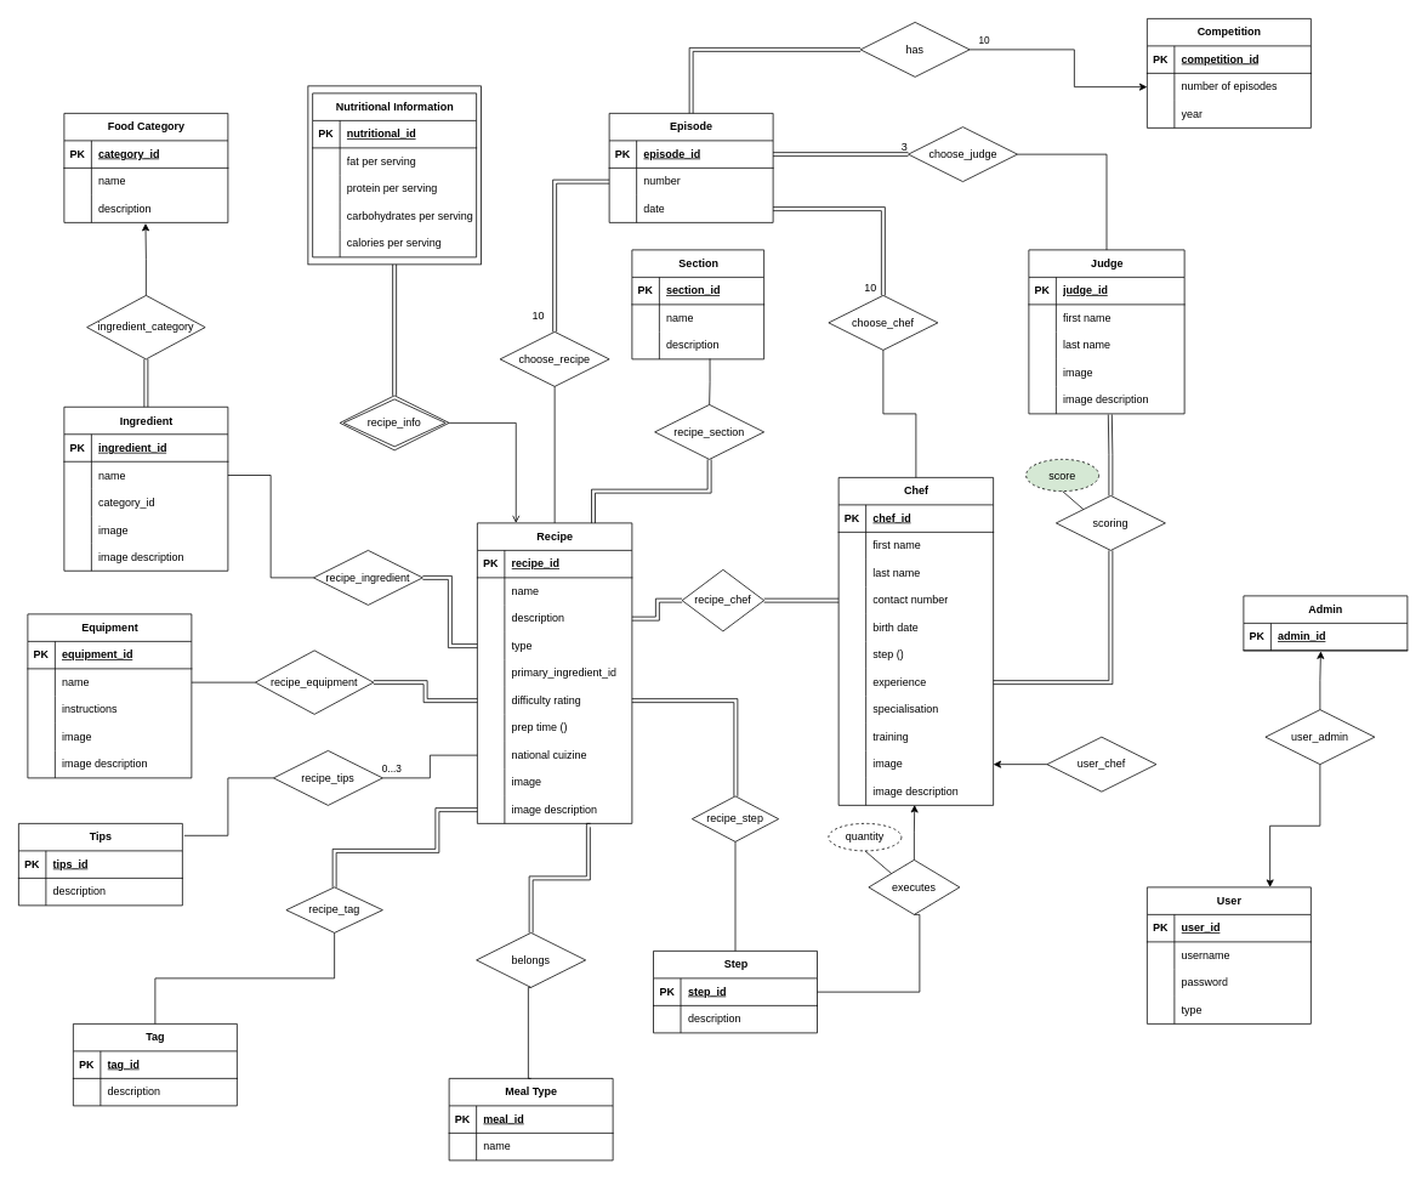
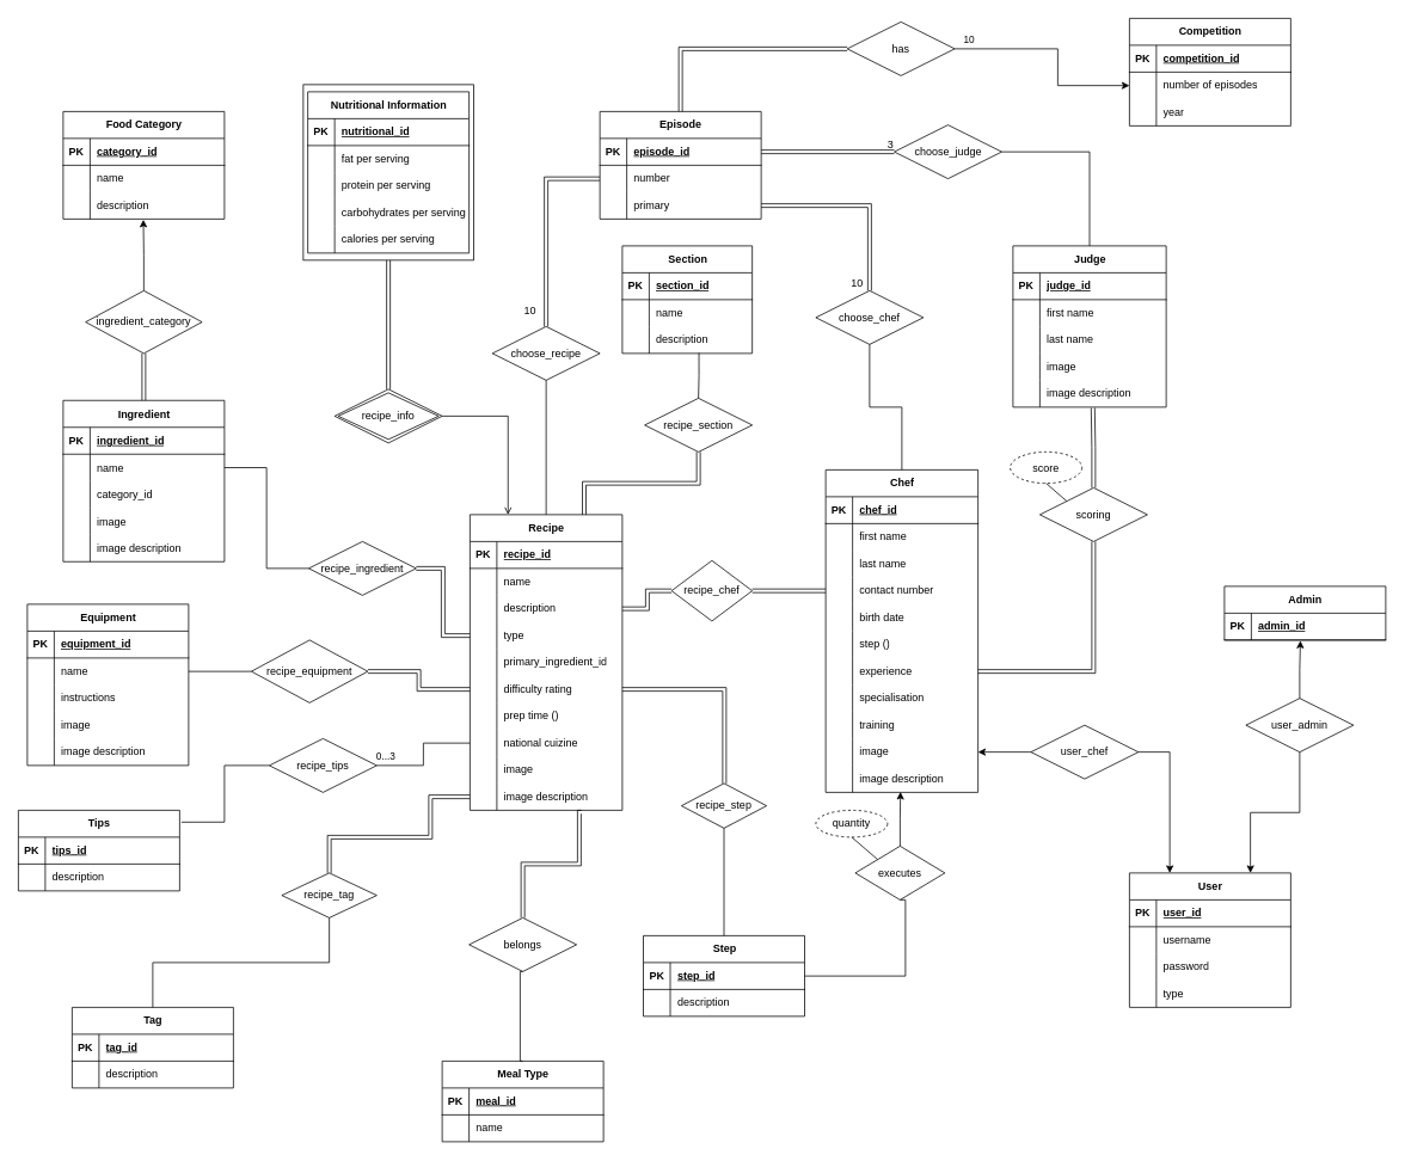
- <mxCell id="91" value="date" style="shape=partialRectangle;connectable=0;fillColor=none;top=0;left=0;bottom=0;right=0;align=left;spacingLeft=6;overflow=hidden;whiteSpace=wrap;html=1;" vertex="1" parent="89"><mxGeometry x="30" width="150" height="30" as="geometry"><mxRectangle width="150" height="30" as="alternateBounds" /></mxGeometry></mxCell>
+ <mxCell id="91" value="primary" style="shape=partialRectangle;connectable=0;fillColor=none;top=0;left=0;bottom=0;right=0;align=left;spacingLeft=6;overflow=hidden;whiteSpace=wrap;html=1;" vertex="1" parent="89"><mxGeometry x="30" width="150" height="30" as="geometry"><mxRectangle width="150" height="30" as="alternateBounds" /></mxGeometry></mxCell>
- <mxCell id="121" value="score" style="ellipse;whiteSpace=wrap;html=1;align=center;dashed=1;fillColor=#d5e8d4;" vertex="1" parent="1"><mxGeometry x="1127" y="504" width="80" height="35" as="geometry" /></mxCell>
+ <mxCell id="121" value="score" style="ellipse;whiteSpace=wrap;html=1;align=center;dashed=1;" vertex="1" parent="1"><mxGeometry x="1127" y="504" width="80" height="35" as="geometry" /></mxCell>
+ <mxCell id="266" style="edgeStyle=orthogonalEdgeStyle;rounded=0;orthogonalLoop=1;jettySize=auto;html=1;exitX=1;exitY=0.5;exitDx=0;exitDy=0;entryX=0.25;entryY=0;entryDx=0;entryDy=0;" edge="1" parent="1" source="268" target="249"><mxGeometry relative="1" as="geometry" /></mxCell>
